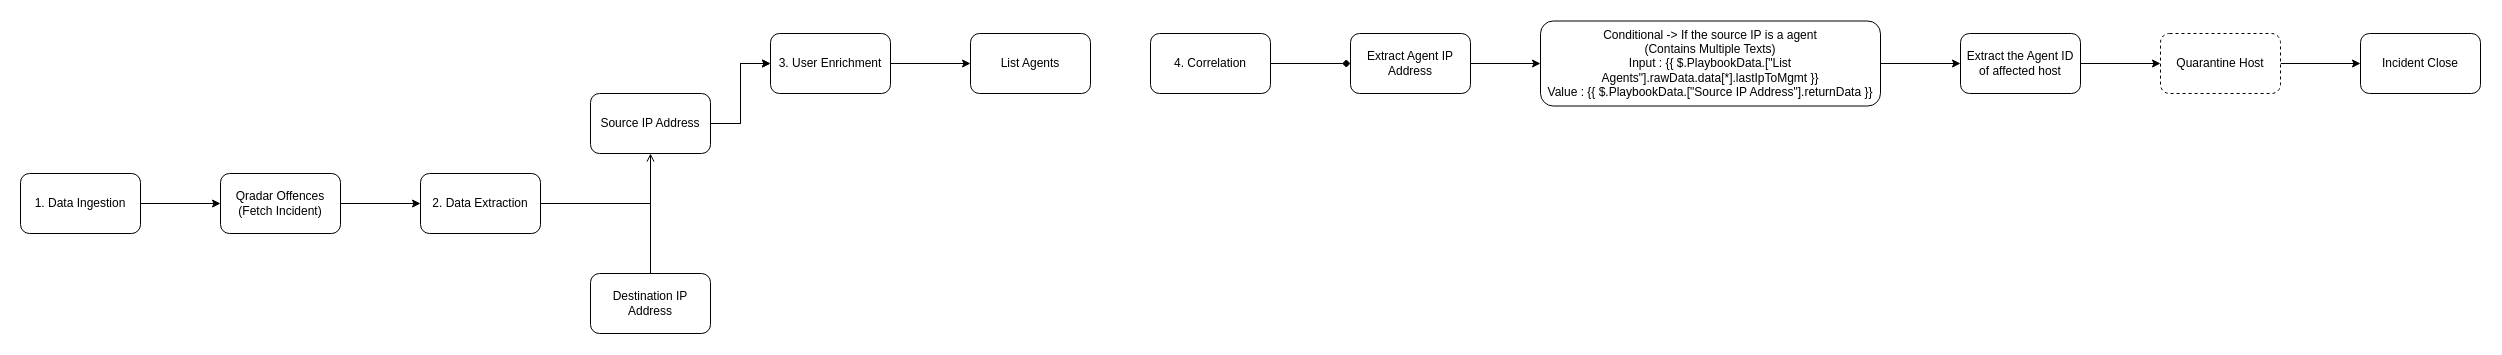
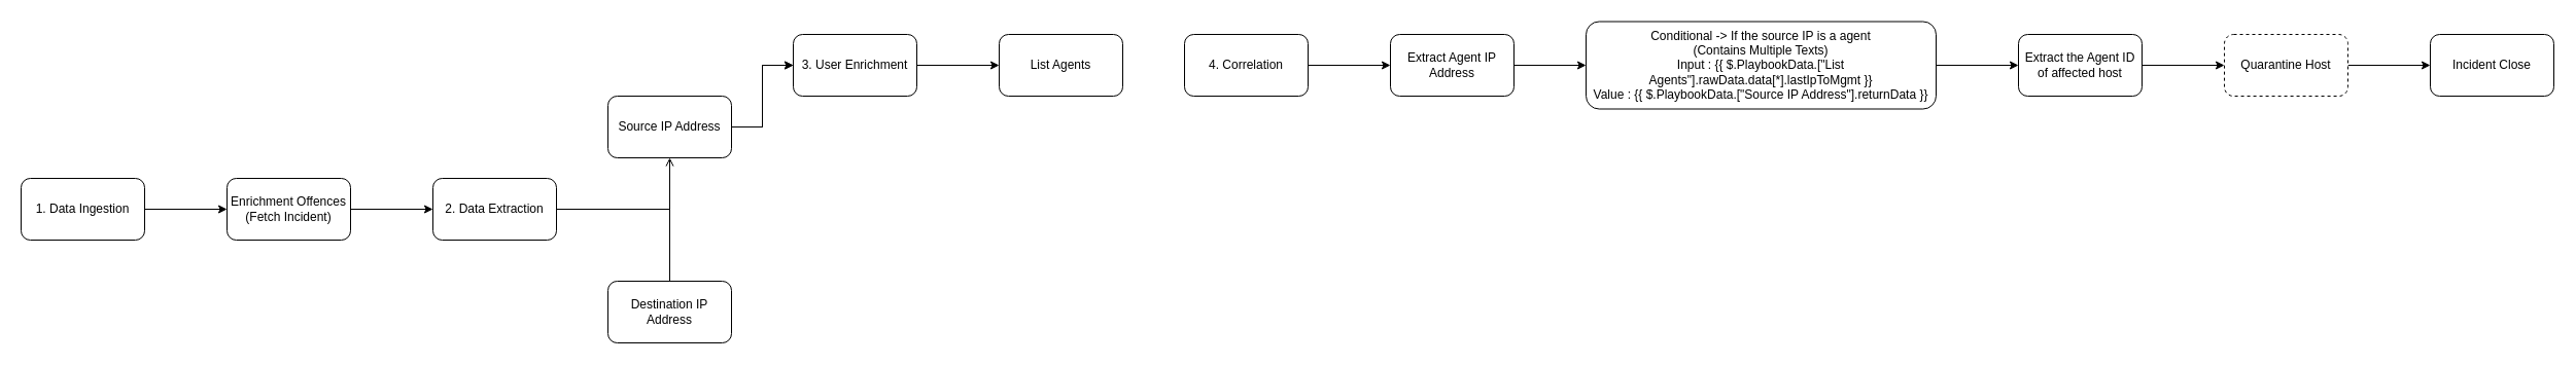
- <mxCell id="16" value="" style="edgeStyle=orthogonalEdgeStyle;rounded=0;orthogonalLoop=1;jettySize=auto;html=1;endArrow=diamond;" edge="1" parent="1" source="17" target="19"><mxGeometry relative="1" as="geometry" /></mxCell>
+ <mxCell id="16" value="" style="edgeStyle=orthogonalEdgeStyle;rounded=0;orthogonalLoop=1;jettySize=auto;html=1;" edge="1" parent="1" source="17" target="19"><mxGeometry relative="1" as="geometry" /></mxCell>
- <mxCell id="5" value="Qradar Offences&lt;br&gt;(Fetch Incident)" style="whiteSpace=wrap;html=1;rounded=1;" vertex="1" parent="1"><mxGeometry x="220" y="173" width="120" height="60" as="geometry" /></mxCell>
+ <mxCell id="5" value="Enrichment Offences&lt;br&gt;(Fetch Incident)" style="whiteSpace=wrap;html=1;rounded=1;" vertex="1" parent="1"><mxGeometry x="220" y="173" width="120" height="60" as="geometry" /></mxCell>
